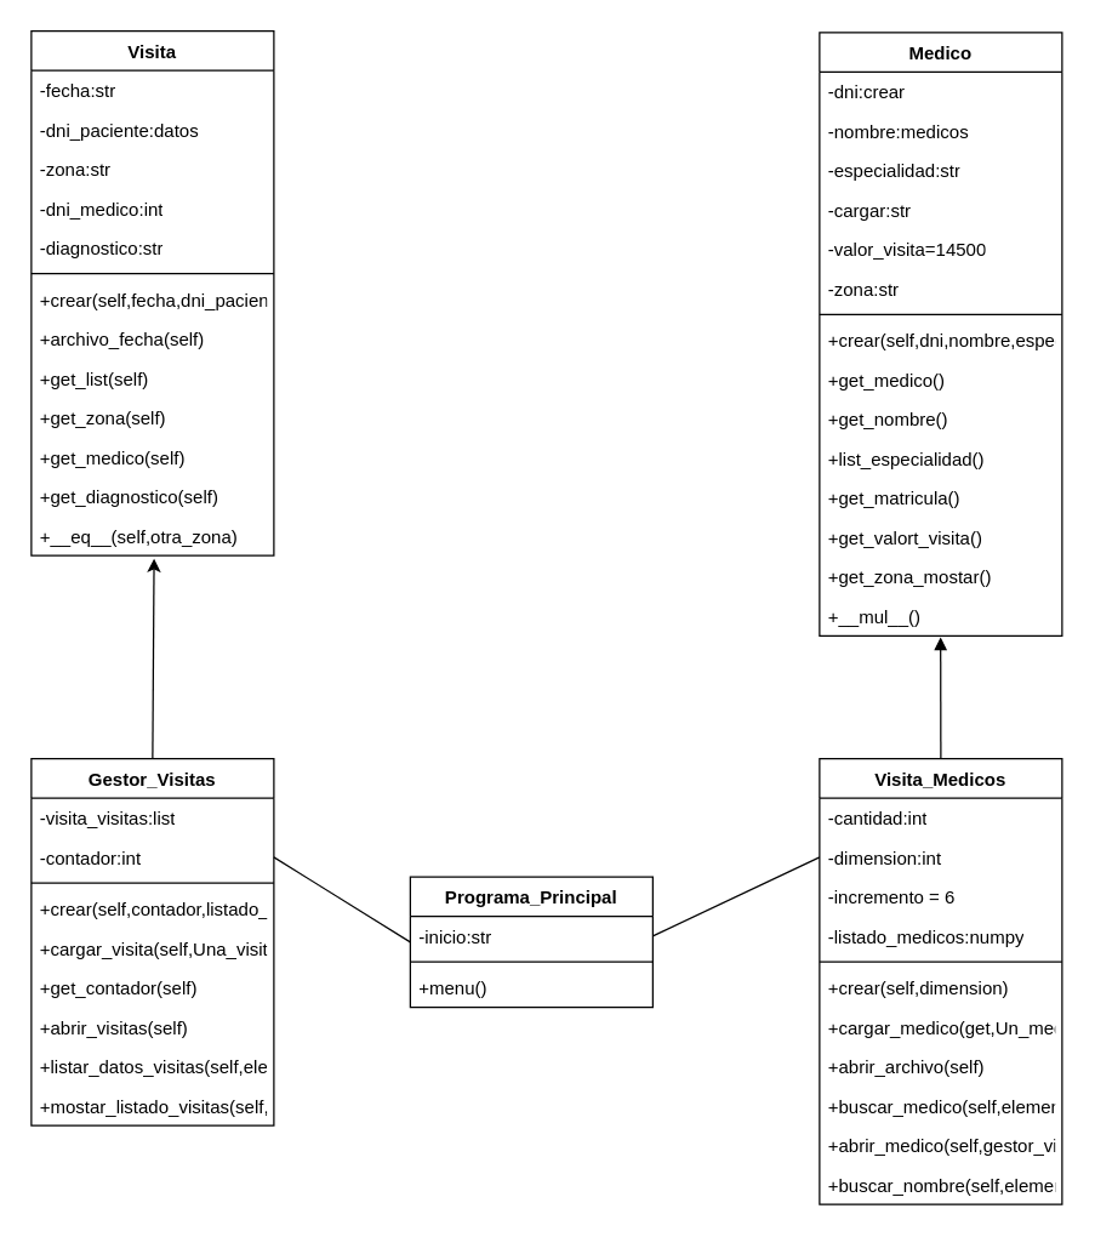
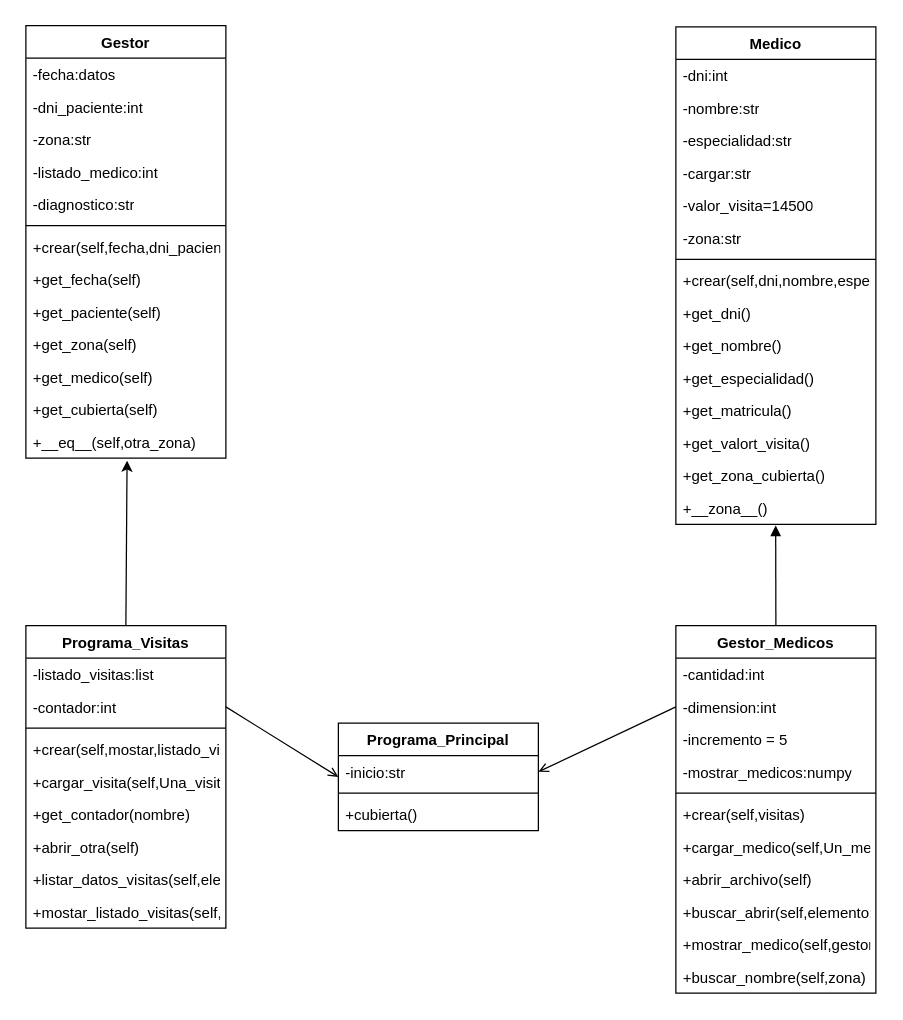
- <mxCell id="14" value="Visita" style="swimlane;fontStyle=1;align=center;verticalAlign=top;childLayout=stackLayout;horizontal=1;startSize=26;horizontalStack=0;resizeParent=1;resizeParentMax=0;resizeLast=0;collapsible=1;marginBottom=0;whiteSpace=wrap;html=1;" vertex="1" parent="1"><mxGeometry x="20" y="20" width="160" height="346" as="geometry" /></mxCell>
+ <mxCell id="14" value="Gestor" style="swimlane;fontStyle=1;align=center;verticalAlign=top;childLayout=stackLayout;horizontal=1;startSize=26;horizontalStack=0;resizeParent=1;resizeParentMax=0;resizeLast=0;collapsible=1;marginBottom=0;whiteSpace=wrap;html=1;" vertex="1" parent="1"><mxGeometry x="20" y="20" width="160" height="346" as="geometry" /></mxCell>
- <mxCell id="15" value="-fecha:str" style="text;strokeColor=none;fillColor=none;align=left;verticalAlign=top;spacingLeft=4;spacingRight=4;overflow=hidden;rotatable=0;points=[[0,0.5],[1,0.5]];portConstraint=eastwest;whiteSpace=wrap;html=1;" vertex="1" parent="14"><mxGeometry y="26" width="160" height="26" as="geometry" /></mxCell>
+ <mxCell id="15" value="-fecha:datos" style="text;strokeColor=none;fillColor=none;align=left;verticalAlign=top;spacingLeft=4;spacingRight=4;overflow=hidden;rotatable=0;points=[[0,0.5],[1,0.5]];portConstraint=eastwest;whiteSpace=wrap;html=1;" vertex="1" parent="14"><mxGeometry y="26" width="160" height="26" as="geometry" /></mxCell>
- <mxCell id="29" value="-dni:crear" style="text;strokeColor=none;fillColor=none;align=left;verticalAlign=top;spacingLeft=4;spacingRight=4;overflow=hidden;rotatable=0;points=[[0,0.5],[1,0.5]];portConstraint=eastwest;whiteSpace=wrap;html=1;" vertex="1" parent="28"><mxGeometry y="26" width="160" height="26" as="geometry" /></mxCell>
+ <mxCell id="29" value="-dni:int" style="text;strokeColor=none;fillColor=none;align=left;verticalAlign=top;spacingLeft=4;spacingRight=4;overflow=hidden;rotatable=0;points=[[0,0.5],[1,0.5]];portConstraint=eastwest;whiteSpace=wrap;html=1;" vertex="1" parent="28"><mxGeometry y="26" width="160" height="26" as="geometry" /></mxCell>
- <mxCell id="16" value="-dni_paciente:datos" style="text;strokeColor=none;fillColor=none;align=left;verticalAlign=top;spacingLeft=4;spacingRight=4;overflow=hidden;rotatable=0;points=[[0,0.5],[1,0.5]];portConstraint=eastwest;whiteSpace=wrap;html=1;" vertex="1" parent="14"><mxGeometry y="52" width="160" height="26" as="geometry" /></mxCell>
+ <mxCell id="16" value="-dni_paciente:int" style="text;strokeColor=none;fillColor=none;align=left;verticalAlign=top;spacingLeft=4;spacingRight=4;overflow=hidden;rotatable=0;points=[[0,0.5],[1,0.5]];portConstraint=eastwest;whiteSpace=wrap;html=1;" vertex="1" parent="14"><mxGeometry y="52" width="160" height="26" as="geometry" /></mxCell>
- <mxCell id="30" value="-nombre:medicos" style="text;strokeColor=none;fillColor=none;align=left;verticalAlign=top;spacingLeft=4;spacingRight=4;overflow=hidden;rotatable=0;points=[[0,0.5],[1,0.5]];portConstraint=eastwest;whiteSpace=wrap;html=1;" vertex="1" parent="28"><mxGeometry y="52" width="160" height="26" as="geometry" /></mxCell>
+ <mxCell id="30" value="-nombre:str" style="text;strokeColor=none;fillColor=none;align=left;verticalAlign=top;spacingLeft=4;spacingRight=4;overflow=hidden;rotatable=0;points=[[0,0.5],[1,0.5]];portConstraint=eastwest;whiteSpace=wrap;html=1;" vertex="1" parent="28"><mxGeometry y="52" width="160" height="26" as="geometry" /></mxCell>
- <mxCell id="18" value="-dni_medico:int" style="text;strokeColor=none;fillColor=none;align=left;verticalAlign=top;spacingLeft=4;spacingRight=4;overflow=hidden;rotatable=0;points=[[0,0.5],[1,0.5]];portConstraint=eastwest;whiteSpace=wrap;html=1;" vertex="1" parent="14"><mxGeometry y="104" width="160" height="26" as="geometry" /></mxCell>
+ <mxCell id="18" value="-listado_medico:int" style="text;strokeColor=none;fillColor=none;align=left;verticalAlign=top;spacingLeft=4;spacingRight=4;overflow=hidden;rotatable=0;points=[[0,0.5],[1,0.5]];portConstraint=eastwest;whiteSpace=wrap;html=1;" vertex="1" parent="14"><mxGeometry y="104" width="160" height="26" as="geometry" /></mxCell>
- <mxCell id="22" value="+archivo_fecha(self)" style="text;strokeColor=none;fillColor=none;align=left;verticalAlign=top;spacingLeft=4;spacingRight=4;overflow=hidden;rotatable=0;points=[[0,0.5],[1,0.5]];portConstraint=eastwest;whiteSpace=wrap;html=1;" vertex="1" parent="14"><mxGeometry y="190" width="160" height="26" as="geometry" /></mxCell>
+ <mxCell id="22" value="+get_fecha(self)" style="text;strokeColor=none;fillColor=none;align=left;verticalAlign=top;spacingLeft=4;spacingRight=4;overflow=hidden;rotatable=0;points=[[0,0.5],[1,0.5]];portConstraint=eastwest;whiteSpace=wrap;html=1;" vertex="1" parent="14"><mxGeometry y="190" width="160" height="26" as="geometry" /></mxCell>
- <mxCell id="23" value="+get_list(self)" style="text;strokeColor=none;fillColor=none;align=left;verticalAlign=top;spacingLeft=4;spacingRight=4;overflow=hidden;rotatable=0;points=[[0,0.5],[1,0.5]];portConstraint=eastwest;whiteSpace=wrap;html=1;" vertex="1" parent="14"><mxGeometry y="216" width="160" height="26" as="geometry" /></mxCell>
+ <mxCell id="23" value="+get_paciente(self)" style="text;strokeColor=none;fillColor=none;align=left;verticalAlign=top;spacingLeft=4;spacingRight=4;overflow=hidden;rotatable=0;points=[[0,0.5],[1,0.5]];portConstraint=eastwest;whiteSpace=wrap;html=1;" vertex="1" parent="14"><mxGeometry y="216" width="160" height="26" as="geometry" /></mxCell>
- <mxCell id="37" value="+get_medico()" style="text;strokeColor=none;fillColor=none;align=left;verticalAlign=top;spacingLeft=4;spacingRight=4;overflow=hidden;rotatable=0;points=[[0,0.5],[1,0.5]];portConstraint=eastwest;whiteSpace=wrap;html=1;" vertex="1" parent="28"><mxGeometry y="216" width="160" height="26" as="geometry" /></mxCell>
+ <mxCell id="37" value="+get_dni()" style="text;strokeColor=none;fillColor=none;align=left;verticalAlign=top;spacingLeft=4;spacingRight=4;overflow=hidden;rotatable=0;points=[[0,0.5],[1,0.5]];portConstraint=eastwest;whiteSpace=wrap;html=1;" vertex="1" parent="28"><mxGeometry y="216" width="160" height="26" as="geometry" /></mxCell>
- <mxCell id="39" value="+list_especialidad()" style="text;strokeColor=none;fillColor=none;align=left;verticalAlign=top;spacingLeft=4;spacingRight=4;overflow=hidden;rotatable=0;points=[[0,0.5],[1,0.5]];portConstraint=eastwest;whiteSpace=wrap;html=1;" vertex="1" parent="28"><mxGeometry y="268" width="160" height="26" as="geometry" /></mxCell>
+ <mxCell id="39" value="+get_especialidad()" style="text;strokeColor=none;fillColor=none;align=left;verticalAlign=top;spacingLeft=4;spacingRight=4;overflow=hidden;rotatable=0;points=[[0,0.5],[1,0.5]];portConstraint=eastwest;whiteSpace=wrap;html=1;" vertex="1" parent="28"><mxGeometry y="268" width="160" height="26" as="geometry" /></mxCell>
- <mxCell id="26" value="+get_diagnostico(self)" style="text;strokeColor=none;fillColor=none;align=left;verticalAlign=top;spacingLeft=4;spacingRight=4;overflow=hidden;rotatable=0;points=[[0,0.5],[1,0.5]];portConstraint=eastwest;whiteSpace=wrap;html=1;" vertex="1" parent="14"><mxGeometry y="294" width="160" height="26" as="geometry" /></mxCell>
+ <mxCell id="26" value="+get_cubierta(self)" style="text;strokeColor=none;fillColor=none;align=left;verticalAlign=top;spacingLeft=4;spacingRight=4;overflow=hidden;rotatable=0;points=[[0,0.5],[1,0.5]];portConstraint=eastwest;whiteSpace=wrap;html=1;" vertex="1" parent="14"><mxGeometry y="294" width="160" height="26" as="geometry" /></mxCell>
- <mxCell id="42" value="+get_zona_mostar()" style="text;strokeColor=none;fillColor=none;align=left;verticalAlign=top;spacingLeft=4;spacingRight=4;overflow=hidden;rotatable=0;points=[[0,0.5],[1,0.5]];portConstraint=eastwest;whiteSpace=wrap;html=1;" vertex="1" parent="28"><mxGeometry y="346" width="160" height="26" as="geometry" /></mxCell>
+ <mxCell id="42" value="+get_zona_cubierta()" style="text;strokeColor=none;fillColor=none;align=left;verticalAlign=top;spacingLeft=4;spacingRight=4;overflow=hidden;rotatable=0;points=[[0,0.5],[1,0.5]];portConstraint=eastwest;whiteSpace=wrap;html=1;" vertex="1" parent="28"><mxGeometry y="346" width="160" height="26" as="geometry" /></mxCell>
- <mxCell id="43" value="+__mul__()" style="text;strokeColor=none;fillColor=none;align=left;verticalAlign=top;spacingLeft=4;spacingRight=4;overflow=hidden;rotatable=0;points=[[0,0.5],[1,0.5]];portConstraint=eastwest;whiteSpace=wrap;html=1;" vertex="1" parent="28"><mxGeometry y="372" width="160" height="26" as="geometry" /></mxCell>
+ <mxCell id="43" value="+__zona__()" style="text;strokeColor=none;fillColor=none;align=left;verticalAlign=top;spacingLeft=4;spacingRight=4;overflow=hidden;rotatable=0;points=[[0,0.5],[1,0.5]];portConstraint=eastwest;whiteSpace=wrap;html=1;" vertex="1" parent="28"><mxGeometry y="372" width="160" height="26" as="geometry" /></mxCell>
- <mxCell id="44" value="Gestor_Visitas" style="swimlane;fontStyle=1;align=center;verticalAlign=top;childLayout=stackLayout;horizontal=1;startSize=26;horizontalStack=0;resizeParent=1;resizeParentMax=0;resizeLast=0;collapsible=1;marginBottom=0;whiteSpace=wrap;html=1;" vertex="1" parent="1"><mxGeometry x="20" y="500" width="160" height="242" as="geometry" /></mxCell>
+ <mxCell id="44" value="Programa_Visitas" style="swimlane;fontStyle=1;align=center;verticalAlign=top;childLayout=stackLayout;horizontal=1;startSize=26;horizontalStack=0;resizeParent=1;resizeParentMax=0;resizeLast=0;collapsible=1;marginBottom=0;whiteSpace=wrap;html=1;" vertex="1" parent="1"><mxGeometry x="20" y="500" width="160" height="242" as="geometry" /></mxCell>
- <mxCell id="2" value="Visita_Medicos" style="swimlane;fontStyle=1;align=center;verticalAlign=top;childLayout=stackLayout;horizontal=1;startSize=26;horizontalStack=0;resizeParent=1;resizeParentMax=0;resizeLast=0;collapsible=1;marginBottom=0;whiteSpace=wrap;html=1;" vertex="1" parent="1"><mxGeometry x="540" y="500" width="160" height="294" as="geometry" /></mxCell>
+ <mxCell id="2" value="Gestor_Medicos" style="swimlane;fontStyle=1;align=center;verticalAlign=top;childLayout=stackLayout;horizontal=1;startSize=26;horizontalStack=0;resizeParent=1;resizeParentMax=0;resizeLast=0;collapsible=1;marginBottom=0;whiteSpace=wrap;html=1;" vertex="1" parent="1"><mxGeometry x="540" y="500" width="160" height="294" as="geometry" /></mxCell>
- <mxCell id="45" value="-visita_visitas:list" style="text;strokeColor=none;fillColor=none;align=left;verticalAlign=top;spacingLeft=4;spacingRight=4;overflow=hidden;rotatable=0;points=[[0,0.5],[1,0.5]];portConstraint=eastwest;whiteSpace=wrap;html=1;" vertex="1" parent="44"><mxGeometry y="26" width="160" height="26" as="geometry" /></mxCell>
+ <mxCell id="45" value="-listado_visitas:list" style="text;strokeColor=none;fillColor=none;align=left;verticalAlign=top;spacingLeft=4;spacingRight=4;overflow=hidden;rotatable=0;points=[[0,0.5],[1,0.5]];portConstraint=eastwest;whiteSpace=wrap;html=1;" vertex="1" parent="44"><mxGeometry y="26" width="160" height="26" as="geometry" /></mxCell>
- <mxCell id="5" value="-incremento = 6" style="text;strokeColor=none;fillColor=none;align=left;verticalAlign=top;spacingLeft=4;spacingRight=4;overflow=hidden;rotatable=0;points=[[0,0.5],[1,0.5]];portConstraint=eastwest;whiteSpace=wrap;html=1;" vertex="1" parent="2"><mxGeometry y="78" width="160" height="26" as="geometry" /></mxCell>
+ <mxCell id="5" value="-incremento = 5" style="text;strokeColor=none;fillColor=none;align=left;verticalAlign=top;spacingLeft=4;spacingRight=4;overflow=hidden;rotatable=0;points=[[0,0.5],[1,0.5]];portConstraint=eastwest;whiteSpace=wrap;html=1;" vertex="1" parent="2"><mxGeometry y="78" width="160" height="26" as="geometry" /></mxCell>
- <mxCell id="48" value="+crear(self,contador,listado_visitas)" style="text;strokeColor=none;fillColor=none;align=left;verticalAlign=top;spacingLeft=4;spacingRight=4;overflow=hidden;rotatable=0;points=[[0,0.5],[1,0.5]];portConstraint=eastwest;whiteSpace=wrap;html=1;" vertex="1" parent="44"><mxGeometry y="86" width="160" height="26" as="geometry" /></mxCell>
+ <mxCell id="48" value="+crear(self,mostar,listado_visitas)" style="text;strokeColor=none;fillColor=none;align=left;verticalAlign=top;spacingLeft=4;spacingRight=4;overflow=hidden;rotatable=0;points=[[0,0.5],[1,0.5]];portConstraint=eastwest;whiteSpace=wrap;html=1;" vertex="1" parent="44"><mxGeometry y="86" width="160" height="26" as="geometry" /></mxCell>
- <mxCell id="60" value="" style="endArrow=none;html=1;rounded=0;entryX=1;entryY=0.5;entryDx=0;entryDy=0;exitX=0;exitY=0.5;exitDx=0;exitDy=0;" edge="1" parent="1" source="4" target="55"><mxGeometry width="50" height="50" relative="1" as="geometry"><mxPoint x="500" y="580" as="sourcePoint" /><mxPoint x="270" y="490" as="targetPoint" /><Array as="points" /></mxGeometry></mxCell>
+ <mxCell id="60" value="" style="endArrow=open;html=1;rounded=0;entryX=1;entryY=0.5;entryDx=0;entryDy=0;exitX=0;exitY=0.5;exitDx=0;exitDy=0;" edge="1" parent="1" source="4" target="55"><mxGeometry width="50" height="50" relative="1" as="geometry"><mxPoint x="500" y="580" as="sourcePoint" /><mxPoint x="270" y="490" as="targetPoint" /><Array as="points" /></mxGeometry></mxCell>
- <mxCell id="6" value="-listado_medicos:numpy" style="text;strokeColor=none;fillColor=none;align=left;verticalAlign=top;spacingLeft=4;spacingRight=4;overflow=hidden;rotatable=0;points=[[0,0.5],[1,0.5]];portConstraint=eastwest;whiteSpace=wrap;html=1;" vertex="1" parent="2"><mxGeometry y="104" width="160" height="26" as="geometry" /></mxCell>
+ <mxCell id="6" value="-mostrar_medicos:numpy" style="text;strokeColor=none;fillColor=none;align=left;verticalAlign=top;spacingLeft=4;spacingRight=4;overflow=hidden;rotatable=0;points=[[0,0.5],[1,0.5]];portConstraint=eastwest;whiteSpace=wrap;html=1;" vertex="1" parent="2"><mxGeometry y="104" width="160" height="26" as="geometry" /></mxCell>
- <mxCell id="61" value="" style="endArrow=none;html=1;rounded=0;entryX=0;entryY=0.5;entryDx=0;entryDy=0;exitX=1;exitY=0.5;exitDx=0;exitDy=0;" edge="1" parent="1" source="46" target="54"><mxGeometry width="50" height="50" relative="1" as="geometry"><mxPoint x="550" y="575" as="sourcePoint" /><mxPoint x="390" y="830" as="targetPoint" /><Array as="points" /></mxGeometry></mxCell>
+ <mxCell id="61" value="" style="endArrow=open;html=1;rounded=0;entryX=0;entryY=0.5;entryDx=0;entryDy=0;exitX=1;exitY=0.5;exitDx=0;exitDy=0;" edge="1" parent="1" source="46" target="54"><mxGeometry width="50" height="50" relative="1" as="geometry"><mxPoint x="550" y="575" as="sourcePoint" /><mxPoint x="390" y="830" as="targetPoint" /><Array as="points" /></mxGeometry></mxCell>
- <mxCell id="50" value="+get_contador(self)" style="text;strokeColor=none;fillColor=none;align=left;verticalAlign=top;spacingLeft=4;spacingRight=4;overflow=hidden;rotatable=0;points=[[0,0.5],[1,0.5]];portConstraint=eastwest;whiteSpace=wrap;html=1;" vertex="1" parent="44"><mxGeometry y="138" width="160" height="26" as="geometry" /></mxCell>
+ <mxCell id="50" value="+get_contador(nombre)" style="text;strokeColor=none;fillColor=none;align=left;verticalAlign=top;spacingLeft=4;spacingRight=4;overflow=hidden;rotatable=0;points=[[0,0.5],[1,0.5]];portConstraint=eastwest;whiteSpace=wrap;html=1;" vertex="1" parent="44"><mxGeometry y="138" width="160" height="26" as="geometry" /></mxCell>
- <mxCell id="57" value="+menu()" style="text;strokeColor=none;fillColor=none;align=left;verticalAlign=top;spacingLeft=4;spacingRight=4;overflow=hidden;rotatable=0;points=[[0,0.5],[1,0.5]];portConstraint=eastwest;whiteSpace=wrap;html=1;" vertex="1" parent="54"><mxGeometry y="60" width="160" height="26" as="geometry" /></mxCell>
+ <mxCell id="57" value="+cubierta()" style="text;strokeColor=none;fillColor=none;align=left;verticalAlign=top;spacingLeft=4;spacingRight=4;overflow=hidden;rotatable=0;points=[[0,0.5],[1,0.5]];portConstraint=eastwest;whiteSpace=wrap;html=1;" vertex="1" parent="54"><mxGeometry y="60" width="160" height="26" as="geometry" /></mxCell>
- <mxCell id="8" value="+crear(self,dimension)" style="text;strokeColor=none;fillColor=none;align=left;verticalAlign=top;spacingLeft=4;spacingRight=4;overflow=hidden;rotatable=0;points=[[0,0.5],[1,0.5]];portConstraint=eastwest;whiteSpace=wrap;html=1;" vertex="1" parent="2"><mxGeometry y="138" width="160" height="26" as="geometry" /></mxCell>
+ <mxCell id="8" value="+crear(self,visitas)" style="text;strokeColor=none;fillColor=none;align=left;verticalAlign=top;spacingLeft=4;spacingRight=4;overflow=hidden;rotatable=0;points=[[0,0.5],[1,0.5]];portConstraint=eastwest;whiteSpace=wrap;html=1;" vertex="1" parent="2"><mxGeometry y="138" width="160" height="26" as="geometry" /></mxCell>
- <mxCell id="51" value="+abrir_visitas(self)" style="text;strokeColor=none;fillColor=none;align=left;verticalAlign=top;spacingLeft=4;spacingRight=4;overflow=hidden;rotatable=0;points=[[0,0.5],[1,0.5]];portConstraint=eastwest;whiteSpace=wrap;html=1;" vertex="1" parent="44"><mxGeometry y="164" width="160" height="26" as="geometry" /></mxCell>
+ <mxCell id="51" value="+abrir_otra(self)" style="text;strokeColor=none;fillColor=none;align=left;verticalAlign=top;spacingLeft=4;spacingRight=4;overflow=hidden;rotatable=0;points=[[0,0.5],[1,0.5]];portConstraint=eastwest;whiteSpace=wrap;html=1;" vertex="1" parent="44"><mxGeometry y="164" width="160" height="26" as="geometry" /></mxCell>
- <mxCell id="9" value="+cargar_medico(get,Un_medico)" style="text;strokeColor=none;fillColor=none;align=left;verticalAlign=top;spacingLeft=4;spacingRight=4;overflow=hidden;rotatable=0;points=[[0,0.5],[1,0.5]];portConstraint=eastwest;whiteSpace=wrap;html=1;" vertex="1" parent="2"><mxGeometry y="164" width="160" height="26" as="geometry" /></mxCell>
+ <mxCell id="9" value="+cargar_medico(self,Un_medico)" style="text;strokeColor=none;fillColor=none;align=left;verticalAlign=top;spacingLeft=4;spacingRight=4;overflow=hidden;rotatable=0;points=[[0,0.5],[1,0.5]];portConstraint=eastwest;whiteSpace=wrap;html=1;" vertex="1" parent="2"><mxGeometry y="164" width="160" height="26" as="geometry" /></mxCell>
- <mxCell id="52" value="+listar_datos_visitas(self,elemento,gestor_abrir)" style="text;strokeColor=none;fillColor=none;align=left;verticalAlign=top;spacingLeft=4;spacingRight=4;overflow=hidden;rotatable=0;points=[[0,0.5],[1,0.5]];portConstraint=eastwest;whiteSpace=wrap;html=1;" vertex="1" parent="44"><mxGeometry y="190" width="160" height="26" as="geometry" /></mxCell>
+ <mxCell id="52" value="+listar_datos_visitas(self,elemento,gestor_medico)" style="text;strokeColor=none;fillColor=none;align=left;verticalAlign=top;spacingLeft=4;spacingRight=4;overflow=hidden;rotatable=0;points=[[0,0.5],[1,0.5]];portConstraint=eastwest;whiteSpace=wrap;html=1;" vertex="1" parent="44"><mxGeometry y="190" width="160" height="26" as="geometry" /></mxCell>
- <mxCell id="11" value="+buscar_medico(self,elemento:int)" style="text;strokeColor=none;fillColor=none;align=left;verticalAlign=top;spacingLeft=4;spacingRight=4;overflow=hidden;rotatable=0;points=[[0,0.5],[1,0.5]];portConstraint=eastwest;whiteSpace=wrap;html=1;" vertex="1" parent="2"><mxGeometry y="216" width="160" height="26" as="geometry" /></mxCell>
+ <mxCell id="11" value="+buscar_abrir(self,elemento:int)" style="text;strokeColor=none;fillColor=none;align=left;verticalAlign=top;spacingLeft=4;spacingRight=4;overflow=hidden;rotatable=0;points=[[0,0.5],[1,0.5]];portConstraint=eastwest;whiteSpace=wrap;html=1;" vertex="1" parent="2"><mxGeometry y="216" width="160" height="26" as="geometry" /></mxCell>
- <mxCell id="12" value="+abrir_medico(self,gestor_visitas)" style="text;strokeColor=none;fillColor=none;align=left;verticalAlign=top;spacingLeft=4;spacingRight=4;overflow=hidden;rotatable=0;points=[[0,0.5],[1,0.5]];portConstraint=eastwest;whiteSpace=wrap;html=1;" vertex="1" parent="2"><mxGeometry y="242" width="160" height="26" as="geometry" /></mxCell>
+ <mxCell id="12" value="+mostrar_medico(self,gestor_visitas)" style="text;strokeColor=none;fillColor=none;align=left;verticalAlign=top;spacingLeft=4;spacingRight=4;overflow=hidden;rotatable=0;points=[[0,0.5],[1,0.5]];portConstraint=eastwest;whiteSpace=wrap;html=1;" vertex="1" parent="2"><mxGeometry y="242" width="160" height="26" as="geometry" /></mxCell>
- <mxCell id="13" value="+buscar_nombre(self,elemento)" style="text;strokeColor=none;fillColor=none;align=left;verticalAlign=top;spacingLeft=4;spacingRight=4;overflow=hidden;rotatable=0;points=[[0,0.5],[1,0.5]];portConstraint=eastwest;whiteSpace=wrap;html=1;" vertex="1" parent="2"><mxGeometry y="268" width="160" height="26" as="geometry" /></mxCell>
+ <mxCell id="13" value="+buscar_nombre(self,zona)" style="text;strokeColor=none;fillColor=none;align=left;verticalAlign=top;spacingLeft=4;spacingRight=4;overflow=hidden;rotatable=0;points=[[0,0.5],[1,0.5]];portConstraint=eastwest;whiteSpace=wrap;html=1;" vertex="1" parent="2"><mxGeometry y="268" width="160" height="26" as="geometry" /></mxCell>
